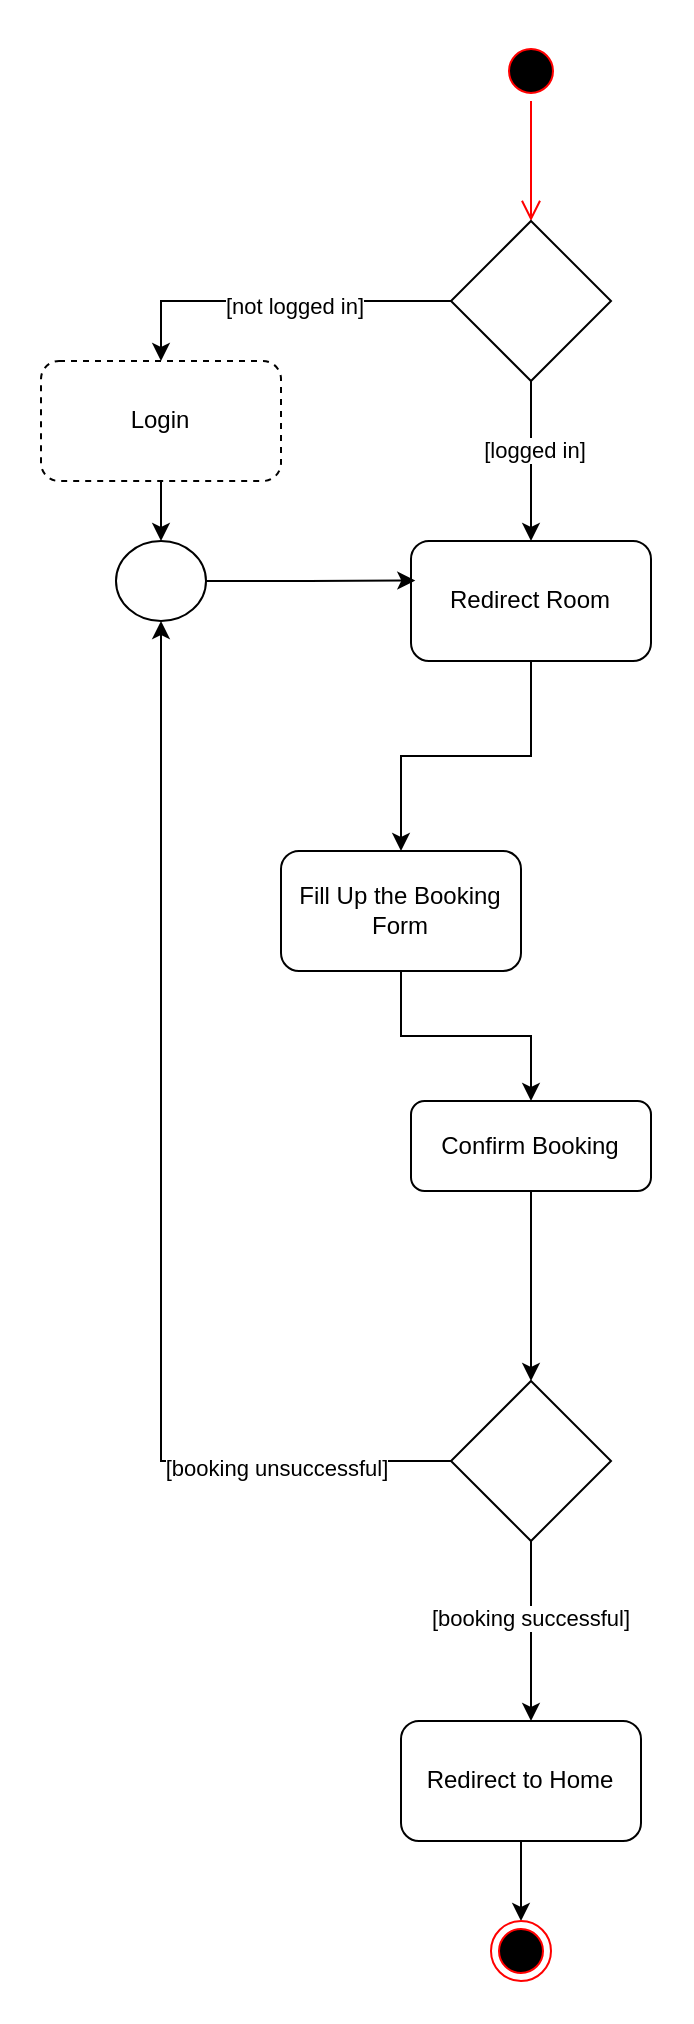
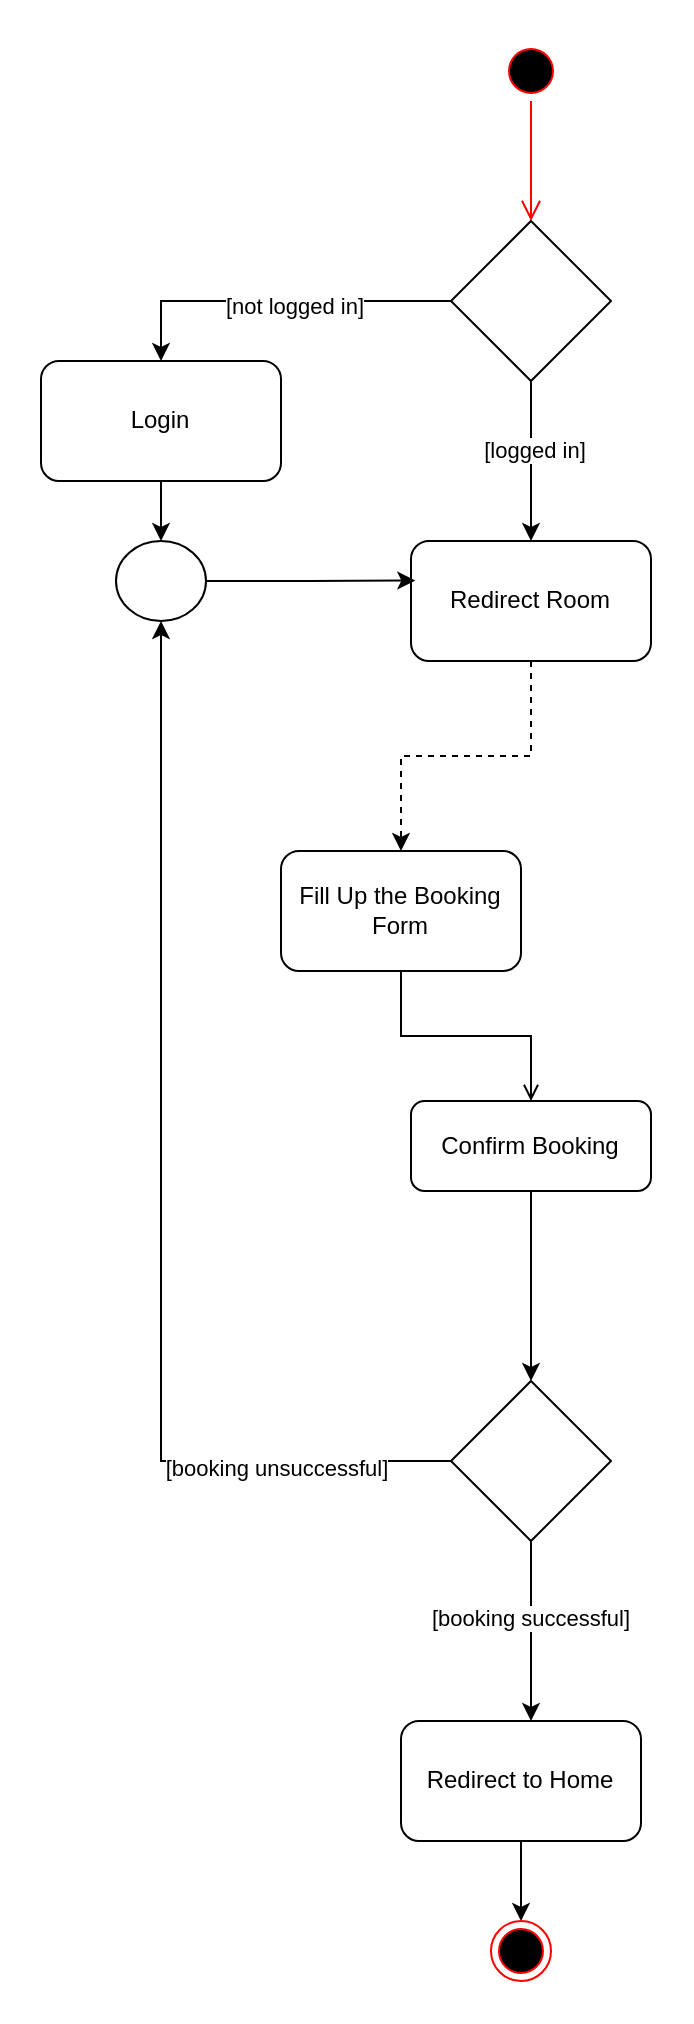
- <mxCell id="23" value="Login" style="rounded=1;whiteSpace=wrap;html=1;dashed=1;" vertex="1" parent="1"><mxGeometry x="20" y="180" width="120" height="60" as="geometry" /></mxCell>
+ <mxCell id="23" value="Login" style="rounded=1;whiteSpace=wrap;html=1;" vertex="1" parent="1"><mxGeometry x="20" y="180" width="120" height="60" as="geometry" /></mxCell>
- <mxCell id="9" value="" style="edgeStyle=orthogonalEdgeStyle;rounded=0;orthogonalLoop=1;jettySize=auto;html=1;" edge="1" parent="1" source="10" target="12"><mxGeometry relative="1" as="geometry" /></mxCell>
+ <mxCell id="9" value="" style="edgeStyle=orthogonalEdgeStyle;rounded=0;orthogonalLoop=1;jettySize=auto;html=1;dashed=1;" edge="1" parent="1" source="10" target="12"><mxGeometry relative="1" as="geometry" /></mxCell>
- <mxCell id="11" value="" style="edgeStyle=orthogonalEdgeStyle;rounded=0;orthogonalLoop=1;jettySize=auto;html=1;" edge="1" parent="1" source="12" target="14"><mxGeometry relative="1" as="geometry" /></mxCell>
+ <mxCell id="11" value="" style="edgeStyle=orthogonalEdgeStyle;rounded=0;orthogonalLoop=1;jettySize=auto;html=1;endArrow=open;" edge="1" parent="1" source="12" target="14"><mxGeometry relative="1" as="geometry" /></mxCell>
